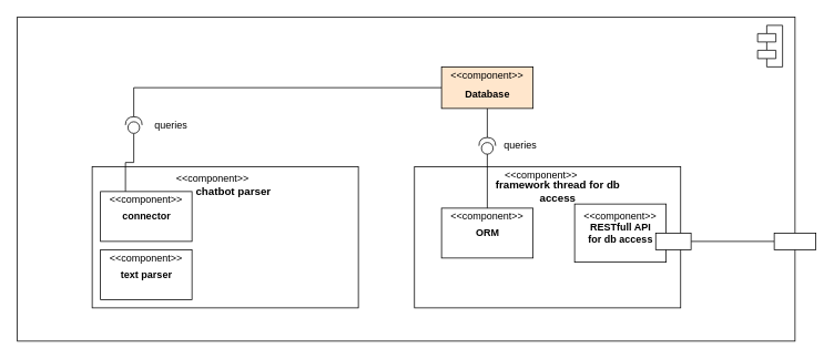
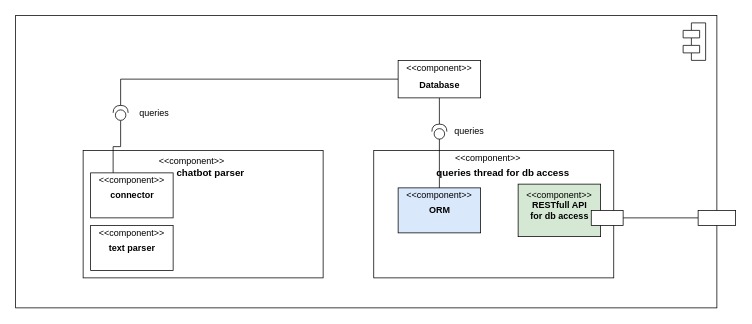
- <mxCell id="6" value="&lt;br&gt;&lt;b&gt;Database&lt;/b&gt;" style="html=1;movable=1;resizable=1;rotatable=1;deletable=1;editable=1;connectable=1;fillColor=#ffe6cc;" vertex="1" parent="1"><mxGeometry x="530" y="80" width="110" height="50" as="geometry" /></mxCell>
+ <mxCell id="6" value="&lt;br&gt;&lt;b&gt;Database&lt;/b&gt;" style="html=1;movable=1;resizable=1;rotatable=1;deletable=1;editable=1;connectable=1;" vertex="1" parent="1"><mxGeometry x="530" y="80" width="110" height="50" as="geometry" /></mxCell>
- <mxCell id="16" value="&lt;span style=&quot;font-size: 13px&quot;&gt;framework thread for db access&lt;/span&gt;" style="text;html=1;strokeColor=none;fillColor=none;align=center;verticalAlign=middle;whiteSpace=wrap;rounded=0;fontStyle=1" vertex="1" parent="1"><mxGeometry x="580" y="215" width="180" height="30" as="geometry" /></mxCell>
+ <mxCell id="16" value="&lt;span style=&quot;font-size: 13px&quot;&gt;queries thread for db access&lt;/span&gt;" style="text;html=1;strokeColor=none;fillColor=none;align=center;verticalAlign=middle;whiteSpace=wrap;rounded=0;fontStyle=1" vertex="1" parent="1"><mxGeometry x="580" y="215" width="180" height="30" as="geometry" /></mxCell>
- <mxCell id="11" value="&lt;b&gt;ORM&lt;/b&gt;" style="html=1;movable=1;resizable=1;rotatable=1;deletable=1;editable=1;connectable=1;" vertex="1" parent="1"><mxGeometry x="530" y="250" width="110" height="60" as="geometry" /></mxCell>
+ <mxCell id="11" value="&lt;b&gt;ORM&lt;/b&gt;" style="html=1;movable=1;resizable=1;rotatable=1;deletable=1;editable=1;connectable=1;fillColor=#dae8fc;" vertex="1" parent="1"><mxGeometry x="530" y="250" width="110" height="60" as="geometry" /></mxCell>
- <mxCell id="13" value="&lt;b&gt;RESTfull API &lt;br&gt;for db access&lt;/b&gt;" style="html=1;movable=1;resizable=1;rotatable=1;deletable=1;editable=1;connectable=1;" vertex="1" parent="1"><mxGeometry x="690" y="245" width="110" height="70" as="geometry" /></mxCell>
+ <mxCell id="13" value="&lt;b&gt;RESTfull API &lt;br&gt;for db access&lt;/b&gt;" style="html=1;movable=1;resizable=1;rotatable=1;deletable=1;editable=1;connectable=1;fillColor=#d5e8d4;" vertex="1" parent="1"><mxGeometry x="690" y="245" width="110" height="70" as="geometry" /></mxCell>
